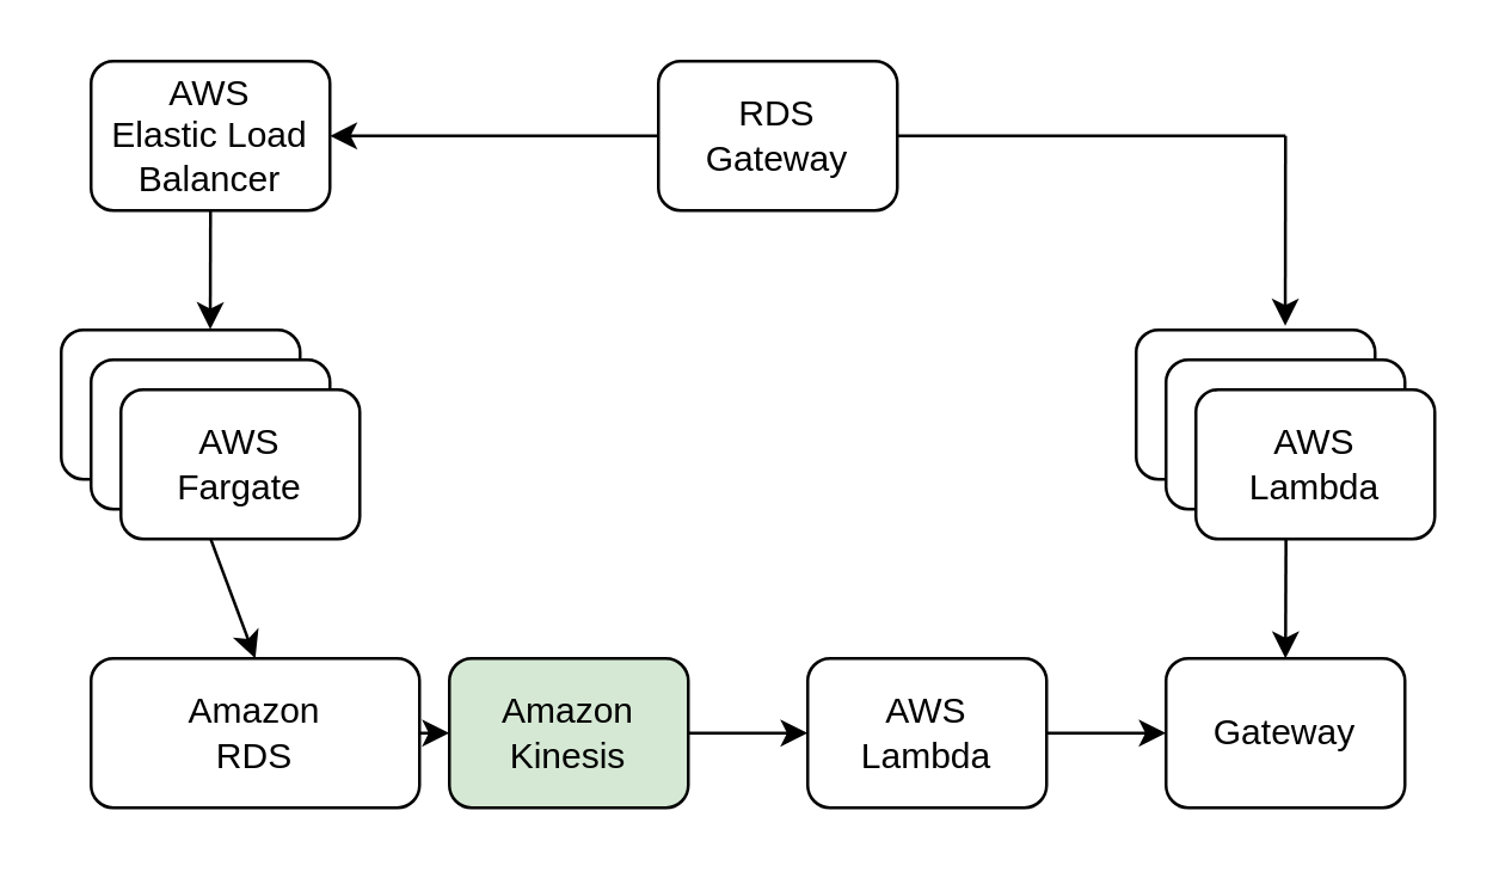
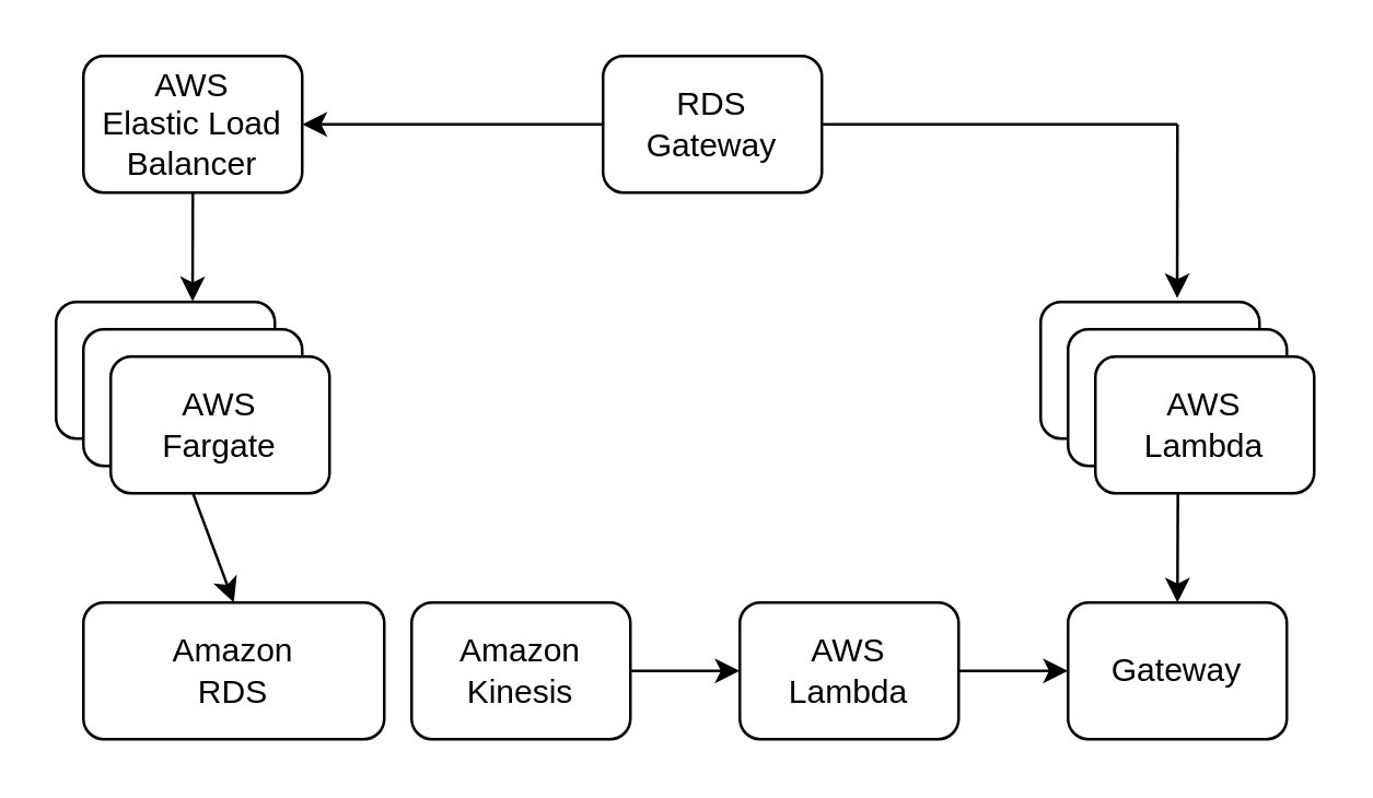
- <mxCell id="12" value="" style="endArrow=classic;html=1;exitX=1;exitY=0.5;exitDx=0;exitDy=0;entryX=0;entryY=0.5;entryDx=0;entryDy=0;" edge="1" parent="1" source="5" target="6"><mxGeometry width="50" height="50" relative="1" as="geometry"><mxPoint x="310" y="190" as="sourcePoint" /><mxPoint x="360" y="140" as="targetPoint" /></mxGeometry></mxCell>
- <mxCell id="6" value="Amazon Kinesis" style="rounded=1;whiteSpace=wrap;html=1;fillColor=#d5e8d4;" vertex="1" parent="1"><mxGeometry x="150" y="220" width="80" height="50" as="geometry" /></mxCell>
+ <mxCell id="6" value="Amazon Kinesis" style="rounded=1;whiteSpace=wrap;html=1;" vertex="1" parent="1"><mxGeometry x="150" y="220" width="80" height="50" as="geometry" /></mxCell>
